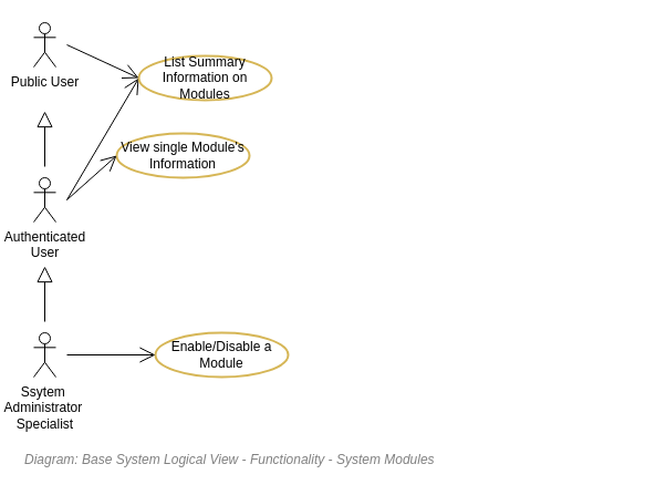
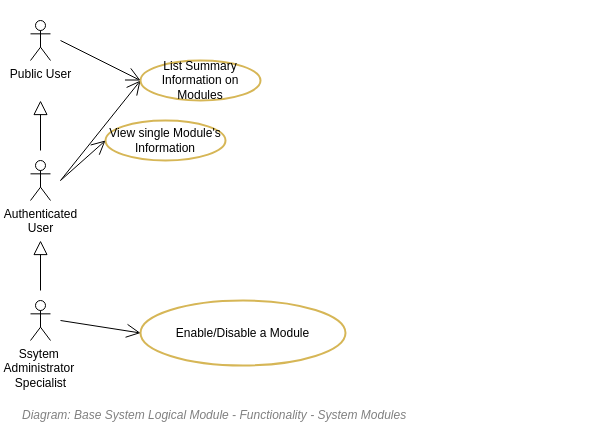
- <mxCell id="4" value="List Summary Information on Modules" style="ellipse;whiteSpace=wrap;html=1;comic=1;strokeColor=#d6b656;strokeWidth=2;fontSize=12;align=center;fillColor=none;" vertex="1" parent="1"><mxGeometry x="125" y="50" width="120" height="40" as="geometry" /></mxCell>
+ <mxCell id="4" value="List Summary Information on Modules" style="ellipse;whiteSpace=wrap;html=1;comic=1;strokeColor=#d6b656;strokeWidth=2;fontSize=12;align=center;fillColor=none;" vertex="1" parent="1"><mxGeometry x="140" y="60" width="120" height="40" as="geometry" /></mxCell>
- <mxCell id="10" value="Enable/Disable a Module" style="ellipse;whiteSpace=wrap;html=1;comic=1;strokeColor=#d6b656;strokeWidth=2;fontSize=12;align=center;fillColor=none;" vertex="1" parent="1"><mxGeometry x="140" y="300" width="120" height="40" as="geometry" /></mxCell>
+ <mxCell id="10" value="Enable/Disable a Module" style="ellipse;whiteSpace=wrap;html=1;comic=1;strokeColor=#d6b656;strokeWidth=2;fontSize=12;align=center;fillColor=none;" vertex="1" parent="1"><mxGeometry x="140" y="300" width="205" height="65" as="geometry" /></mxCell>
- <mxCell id="15" value="&lt;font style=&quot;font-size: 12px&quot;&gt;&lt;i style=&quot;font-weight: normal&quot;&gt;&lt;span style=&quot;font-size: 12px&quot;&gt;Diagram: Base&amp;nbsp;&lt;/span&gt;&lt;/i&gt;&lt;span style=&quot;font-style: italic ; font-weight: 400&quot;&gt;System&lt;/span&gt;&lt;span style=&quot;font-style: italic ; font-weight: 400&quot;&gt;&amp;nbsp;&lt;/span&gt;&lt;i style=&quot;font-weight: normal&quot;&gt;&lt;span style=&quot;font-size: 12px&quot;&gt;Logical View -&amp;nbsp;&lt;/span&gt;&lt;span style=&quot;font-size: 12px&quot;&gt;Functionality -&amp;nbsp;&lt;/span&gt;System Modules&lt;/i&gt;&lt;/font&gt;" style="text;strokeColor=none;fillColor=none;html=1;fontSize=12;fontStyle=1;verticalAlign=middle;align=left;shadow=0;glass=0;comic=0;opacity=30;fontColor=#808080;" vertex="1" parent="14"><mxGeometry x="20" y="405" width="520" height="20" as="geometry" /></mxCell>
+ <mxCell id="15" value="&lt;font style=&quot;font-size: 12px&quot;&gt;&lt;i style=&quot;font-weight: normal&quot;&gt;&lt;span style=&quot;font-size: 12px&quot;&gt;Diagram: Base&amp;nbsp;&lt;/span&gt;&lt;/i&gt;&lt;span style=&quot;font-style: italic ; font-weight: 400&quot;&gt;System&lt;/span&gt;&lt;span style=&quot;font-style: italic ; font-weight: 400&quot;&gt;&amp;nbsp;&lt;/span&gt;&lt;i style=&quot;font-weight: normal&quot;&gt;&lt;span style=&quot;font-size: 12px&quot;&gt;Logical Module -&amp;nbsp;&lt;/span&gt;&lt;span style=&quot;font-size: 12px&quot;&gt;Functionality -&amp;nbsp;&lt;/span&gt;System Modules&lt;/i&gt;&lt;/font&gt;" style="text;strokeColor=none;fillColor=none;html=1;fontSize=12;fontStyle=1;verticalAlign=middle;align=left;shadow=0;glass=0;comic=0;opacity=30;fontColor=#808080;" vertex="1" parent="14"><mxGeometry x="20" y="405" width="520" height="20" as="geometry" /></mxCell>
